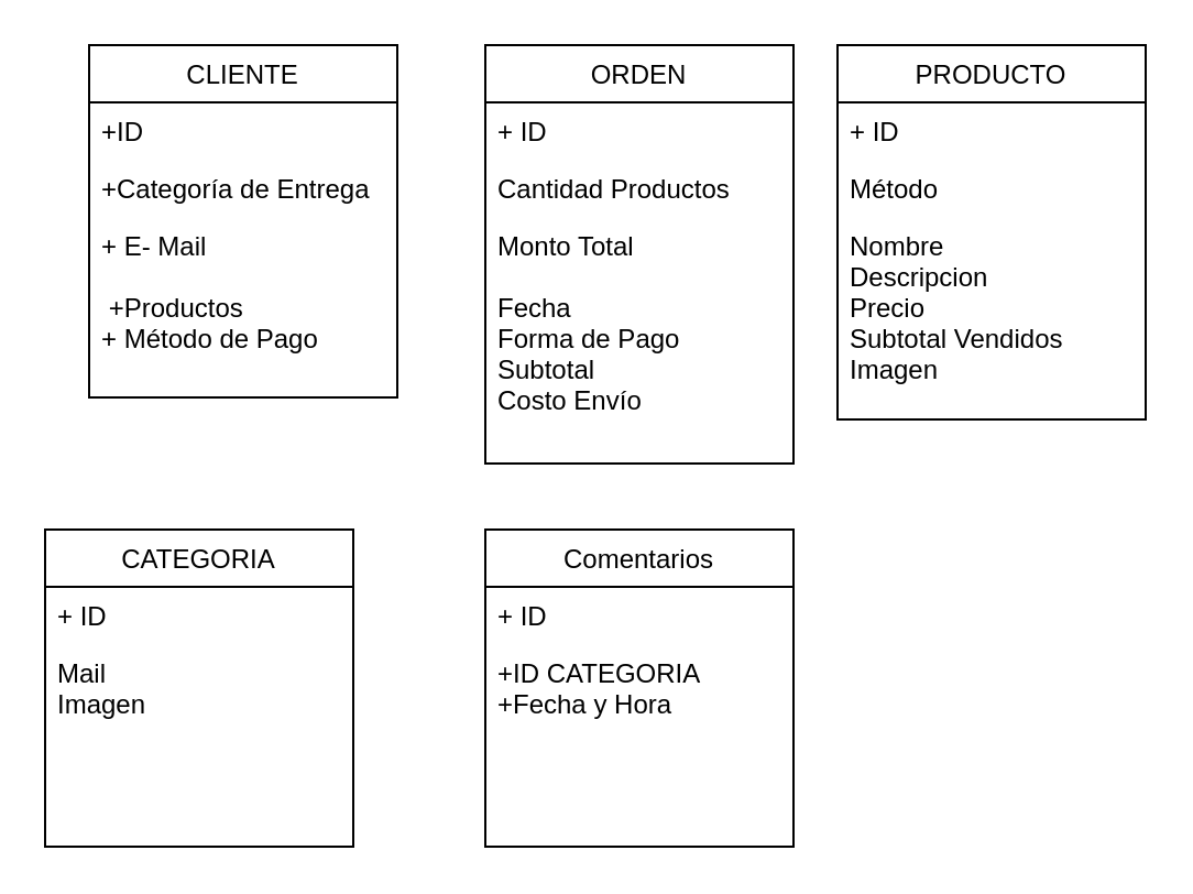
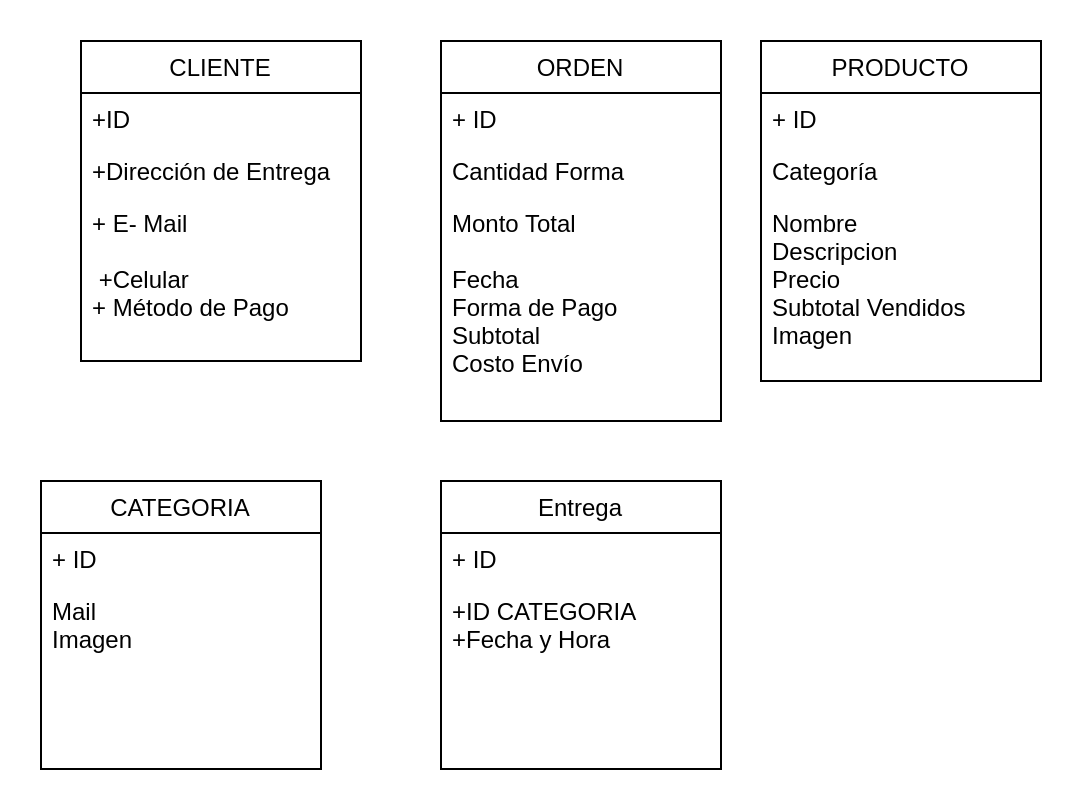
- <mxCell id="4" value="+Categoría de Entrega" style="text;strokeColor=none;fillColor=none;align=left;verticalAlign=top;spacingLeft=4;spacingRight=4;overflow=hidden;rotatable=0;points=[[0,0.5],[1,0.5]];portConstraint=eastwest;" vertex="1" parent="2"><mxGeometry y="52" width="140" height="26" as="geometry" /></mxCell>
+ <mxCell id="4" value="+Dirección de Entrega" style="text;strokeColor=none;fillColor=none;align=left;verticalAlign=top;spacingLeft=4;spacingRight=4;overflow=hidden;rotatable=0;points=[[0,0.5],[1,0.5]];portConstraint=eastwest;" vertex="1" parent="2"><mxGeometry y="52" width="140" height="26" as="geometry" /></mxCell>
- <mxCell id="8" value="Cantidad Productos" style="text;strokeColor=none;fillColor=none;align=left;verticalAlign=top;spacingLeft=4;spacingRight=4;overflow=hidden;rotatable=0;points=[[0,0.5],[1,0.5]];portConstraint=eastwest;" vertex="1" parent="6"><mxGeometry y="52" width="140" height="26" as="geometry" /></mxCell>
+ <mxCell id="8" value="Cantidad Forma" style="text;strokeColor=none;fillColor=none;align=left;verticalAlign=top;spacingLeft=4;spacingRight=4;overflow=hidden;rotatable=0;points=[[0,0.5],[1,0.5]];portConstraint=eastwest;" vertex="1" parent="6"><mxGeometry y="52" width="140" height="26" as="geometry" /></mxCell>
- <mxCell id="12" value="Método" style="text;strokeColor=none;fillColor=none;align=left;verticalAlign=top;spacingLeft=4;spacingRight=4;overflow=hidden;rotatable=0;points=[[0,0.5],[1,0.5]];portConstraint=eastwest;" vertex="1" parent="10"><mxGeometry y="52" width="140" height="26" as="geometry" /></mxCell>
+ <mxCell id="12" value="Categoría" style="text;strokeColor=none;fillColor=none;align=left;verticalAlign=top;spacingLeft=4;spacingRight=4;overflow=hidden;rotatable=0;points=[[0,0.5],[1,0.5]];portConstraint=eastwest;" vertex="1" parent="10"><mxGeometry y="52" width="140" height="26" as="geometry" /></mxCell>
- <mxCell id="5" value="+ E- Mail&#10;&#10; +Productos&#10;+ Método de Pago" style="text;strokeColor=none;fillColor=none;align=left;verticalAlign=top;spacingLeft=4;spacingRight=4;overflow=hidden;rotatable=0;points=[[0,0.5],[1,0.5]];portConstraint=eastwest;" vertex="1" parent="2"><mxGeometry y="78" width="140" height="82" as="geometry" /></mxCell>
+ <mxCell id="5" value="+ E- Mail&#10;&#10; +Celular&#10;+ Método de Pago" style="text;strokeColor=none;fillColor=none;align=left;verticalAlign=top;spacingLeft=4;spacingRight=4;overflow=hidden;rotatable=0;points=[[0,0.5],[1,0.5]];portConstraint=eastwest;" vertex="1" parent="2"><mxGeometry y="78" width="140" height="82" as="geometry" /></mxCell>
- <mxCell id="17" value="Comentarios" style="swimlane;fontStyle=0;childLayout=stackLayout;horizontal=1;startSize=26;fillColor=none;horizontalStack=0;resizeParent=1;resizeParentMax=0;resizeLast=0;collapsible=1;marginBottom=0;" vertex="1" parent="1"><mxGeometry x="220" y="240" width="140" height="144" as="geometry" /></mxCell>
+ <mxCell id="17" value="Entrega" style="swimlane;fontStyle=0;childLayout=stackLayout;horizontal=1;startSize=26;fillColor=none;horizontalStack=0;resizeParent=1;resizeParentMax=0;resizeLast=0;collapsible=1;marginBottom=0;" vertex="1" parent="1"><mxGeometry x="220" y="240" width="140" height="144" as="geometry" /></mxCell>
